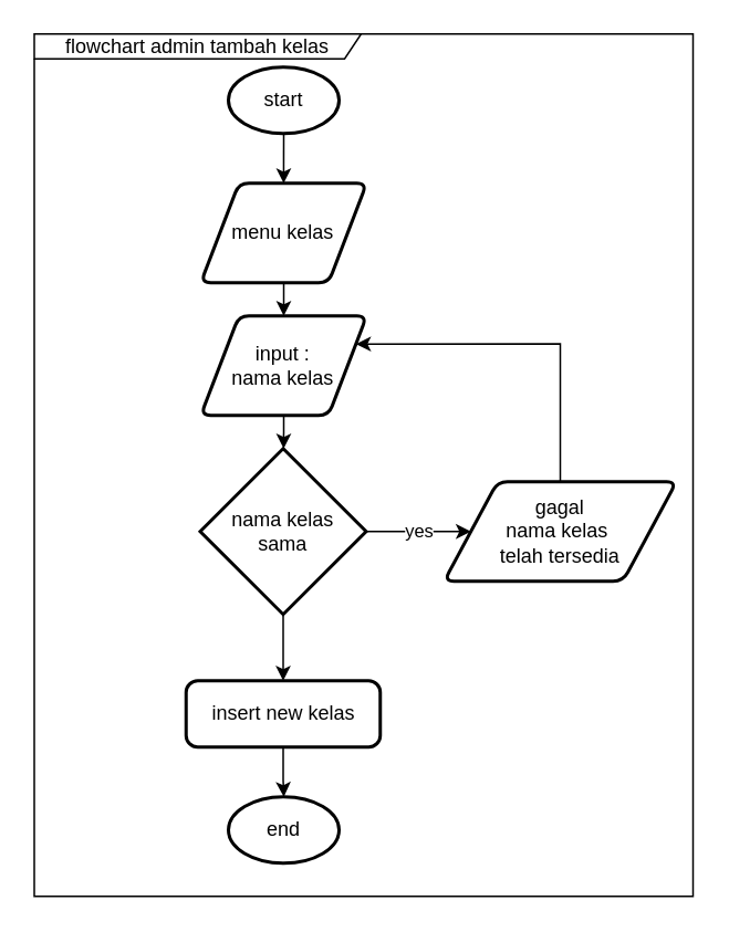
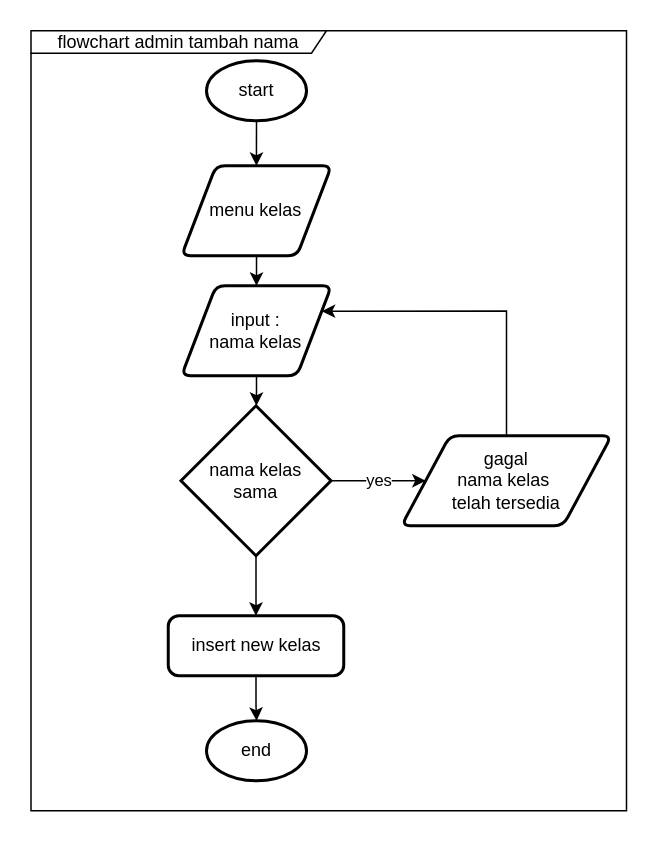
- <mxCell id="16" value="flowchart admin tambah kelas" style="shape=umlFrame;whiteSpace=wrap;html=1;width=197;height=15;" vertex="1" parent="1"><mxGeometry x="20" y="20" width="397" height="520" as="geometry" /></mxCell>
+ <mxCell id="16" value="flowchart admin tambah nama" style="shape=umlFrame;whiteSpace=wrap;html=1;width=197;height=15;" vertex="1" parent="1"><mxGeometry x="20" y="20" width="397" height="520" as="geometry" /></mxCell>
